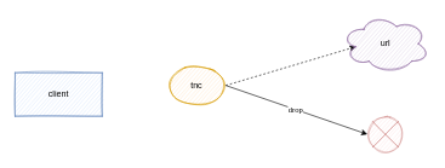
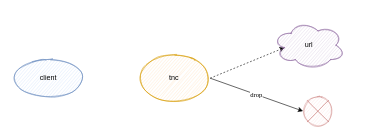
- <mxCell id="7" value="url" style="ellipse;shape=cloud;whiteSpace=wrap;html=1;rounded=0;shadow=0;glass=0;sketch=1;fillColor=#e1d5e7;strokeColor=#9673a6;" parent="1" vertex="1"><mxGeometry x="470" y="20" width="120" height="80" as="geometry" /></mxCell>
+ <mxCell id="7" value="url" style="ellipse;shape=cloud;whiteSpace=wrap;html=1;rounded=0;shadow=0;glass=0;sketch=1;fillColor=#e1d5e7;strokeColor=#9673a6;" parent="1" vertex="1"><mxGeometry x="455" y="35" width="120" height="80" as="geometry" /></mxCell>
- <mxCell id="6" value="tnc" style="ellipse;whiteSpace=wrap;html=1;rounded=0;shadow=0;glass=0;sketch=1;fillColor=#ffe6cc;strokeColor=#d79b00;" parent="1" vertex="1"><mxGeometry x="230" y="90" width="80" height="55" as="geometry" /></mxCell>
+ <mxCell id="6" value="tnc" style="ellipse;whiteSpace=wrap;html=1;rounded=0;shadow=0;glass=0;sketch=1;fillColor=#ffe6cc;strokeColor=#d79b00;" parent="1" vertex="1"><mxGeometry x="230" y="90" width="120" height="80" as="geometry" /></mxCell>
- <mxCell id="2" value="client" style="rounded=0;whiteSpace=wrap;html=1;sketch=1;fillColor=#dae8fc;strokeColor=#6c8ebf;shadow=0;glass=0;" parent="1" vertex="1"><mxGeometry x="20" y="100" width="120" height="60" as="geometry" /></mxCell>
+ <mxCell id="2" value="client" style="ellipse;whiteSpace=wrap;html=1;sketch=1;fillColor=#dae8fc;strokeColor=#6c8ebf;shadow=0;glass=0;" parent="1" vertex="1"><mxGeometry x="20" y="100" width="120" height="60" as="geometry" /></mxCell>
